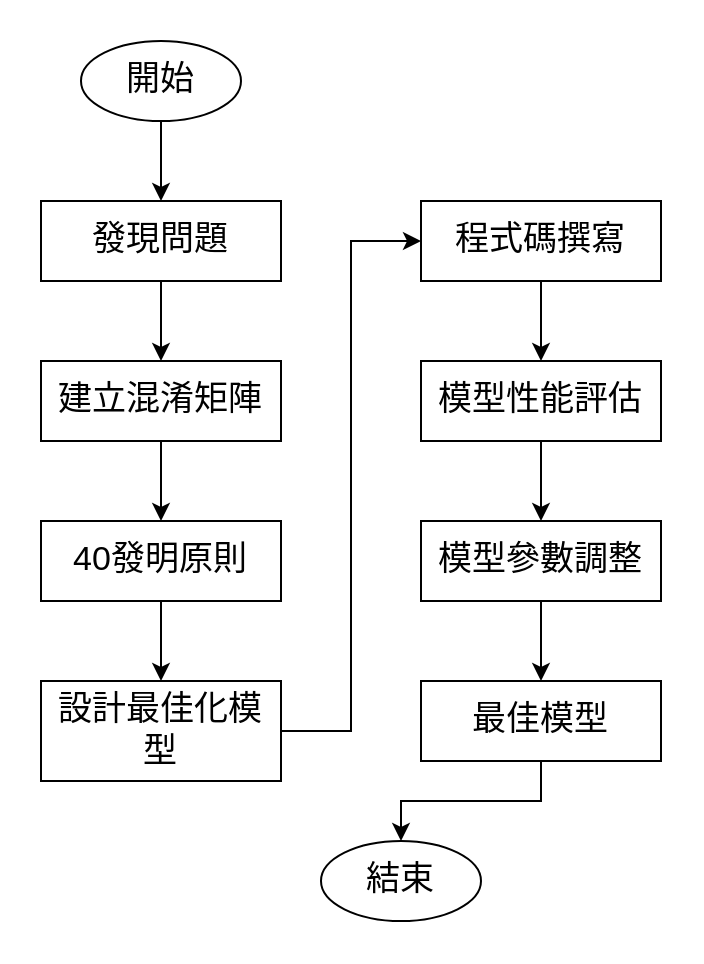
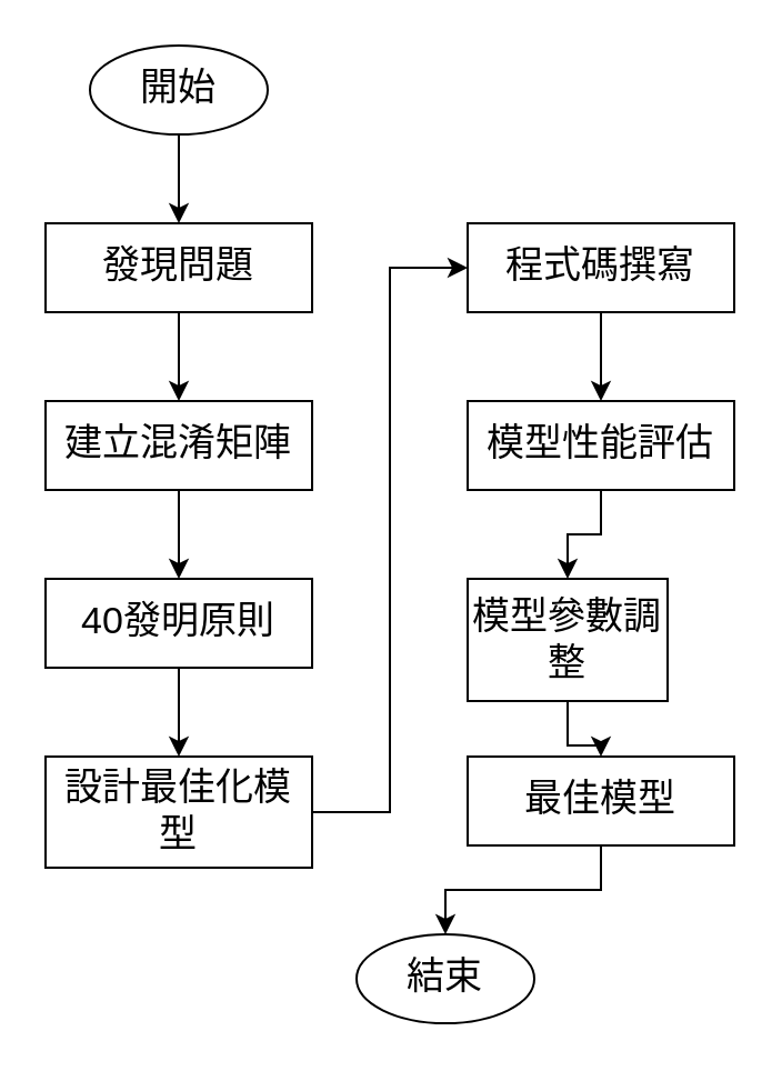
- <mxCell id="17" value="&lt;font style=&quot;font-size: 17px;&quot;&gt;模型參數調整&lt;/font&gt;" style="rounded=0;whiteSpace=wrap;html=1;" vertex="1" parent="1"><mxGeometry x="210" y="260" width="120" height="40" as="geometry" /></mxCell>
+ <mxCell id="17" value="&lt;font style=&quot;font-size: 17px;&quot;&gt;模型參數調整&lt;/font&gt;" style="rounded=0;whiteSpace=wrap;html=1;" vertex="1" parent="1"><mxGeometry x="210" y="260" width="90" height="55" as="geometry" /></mxCell>
